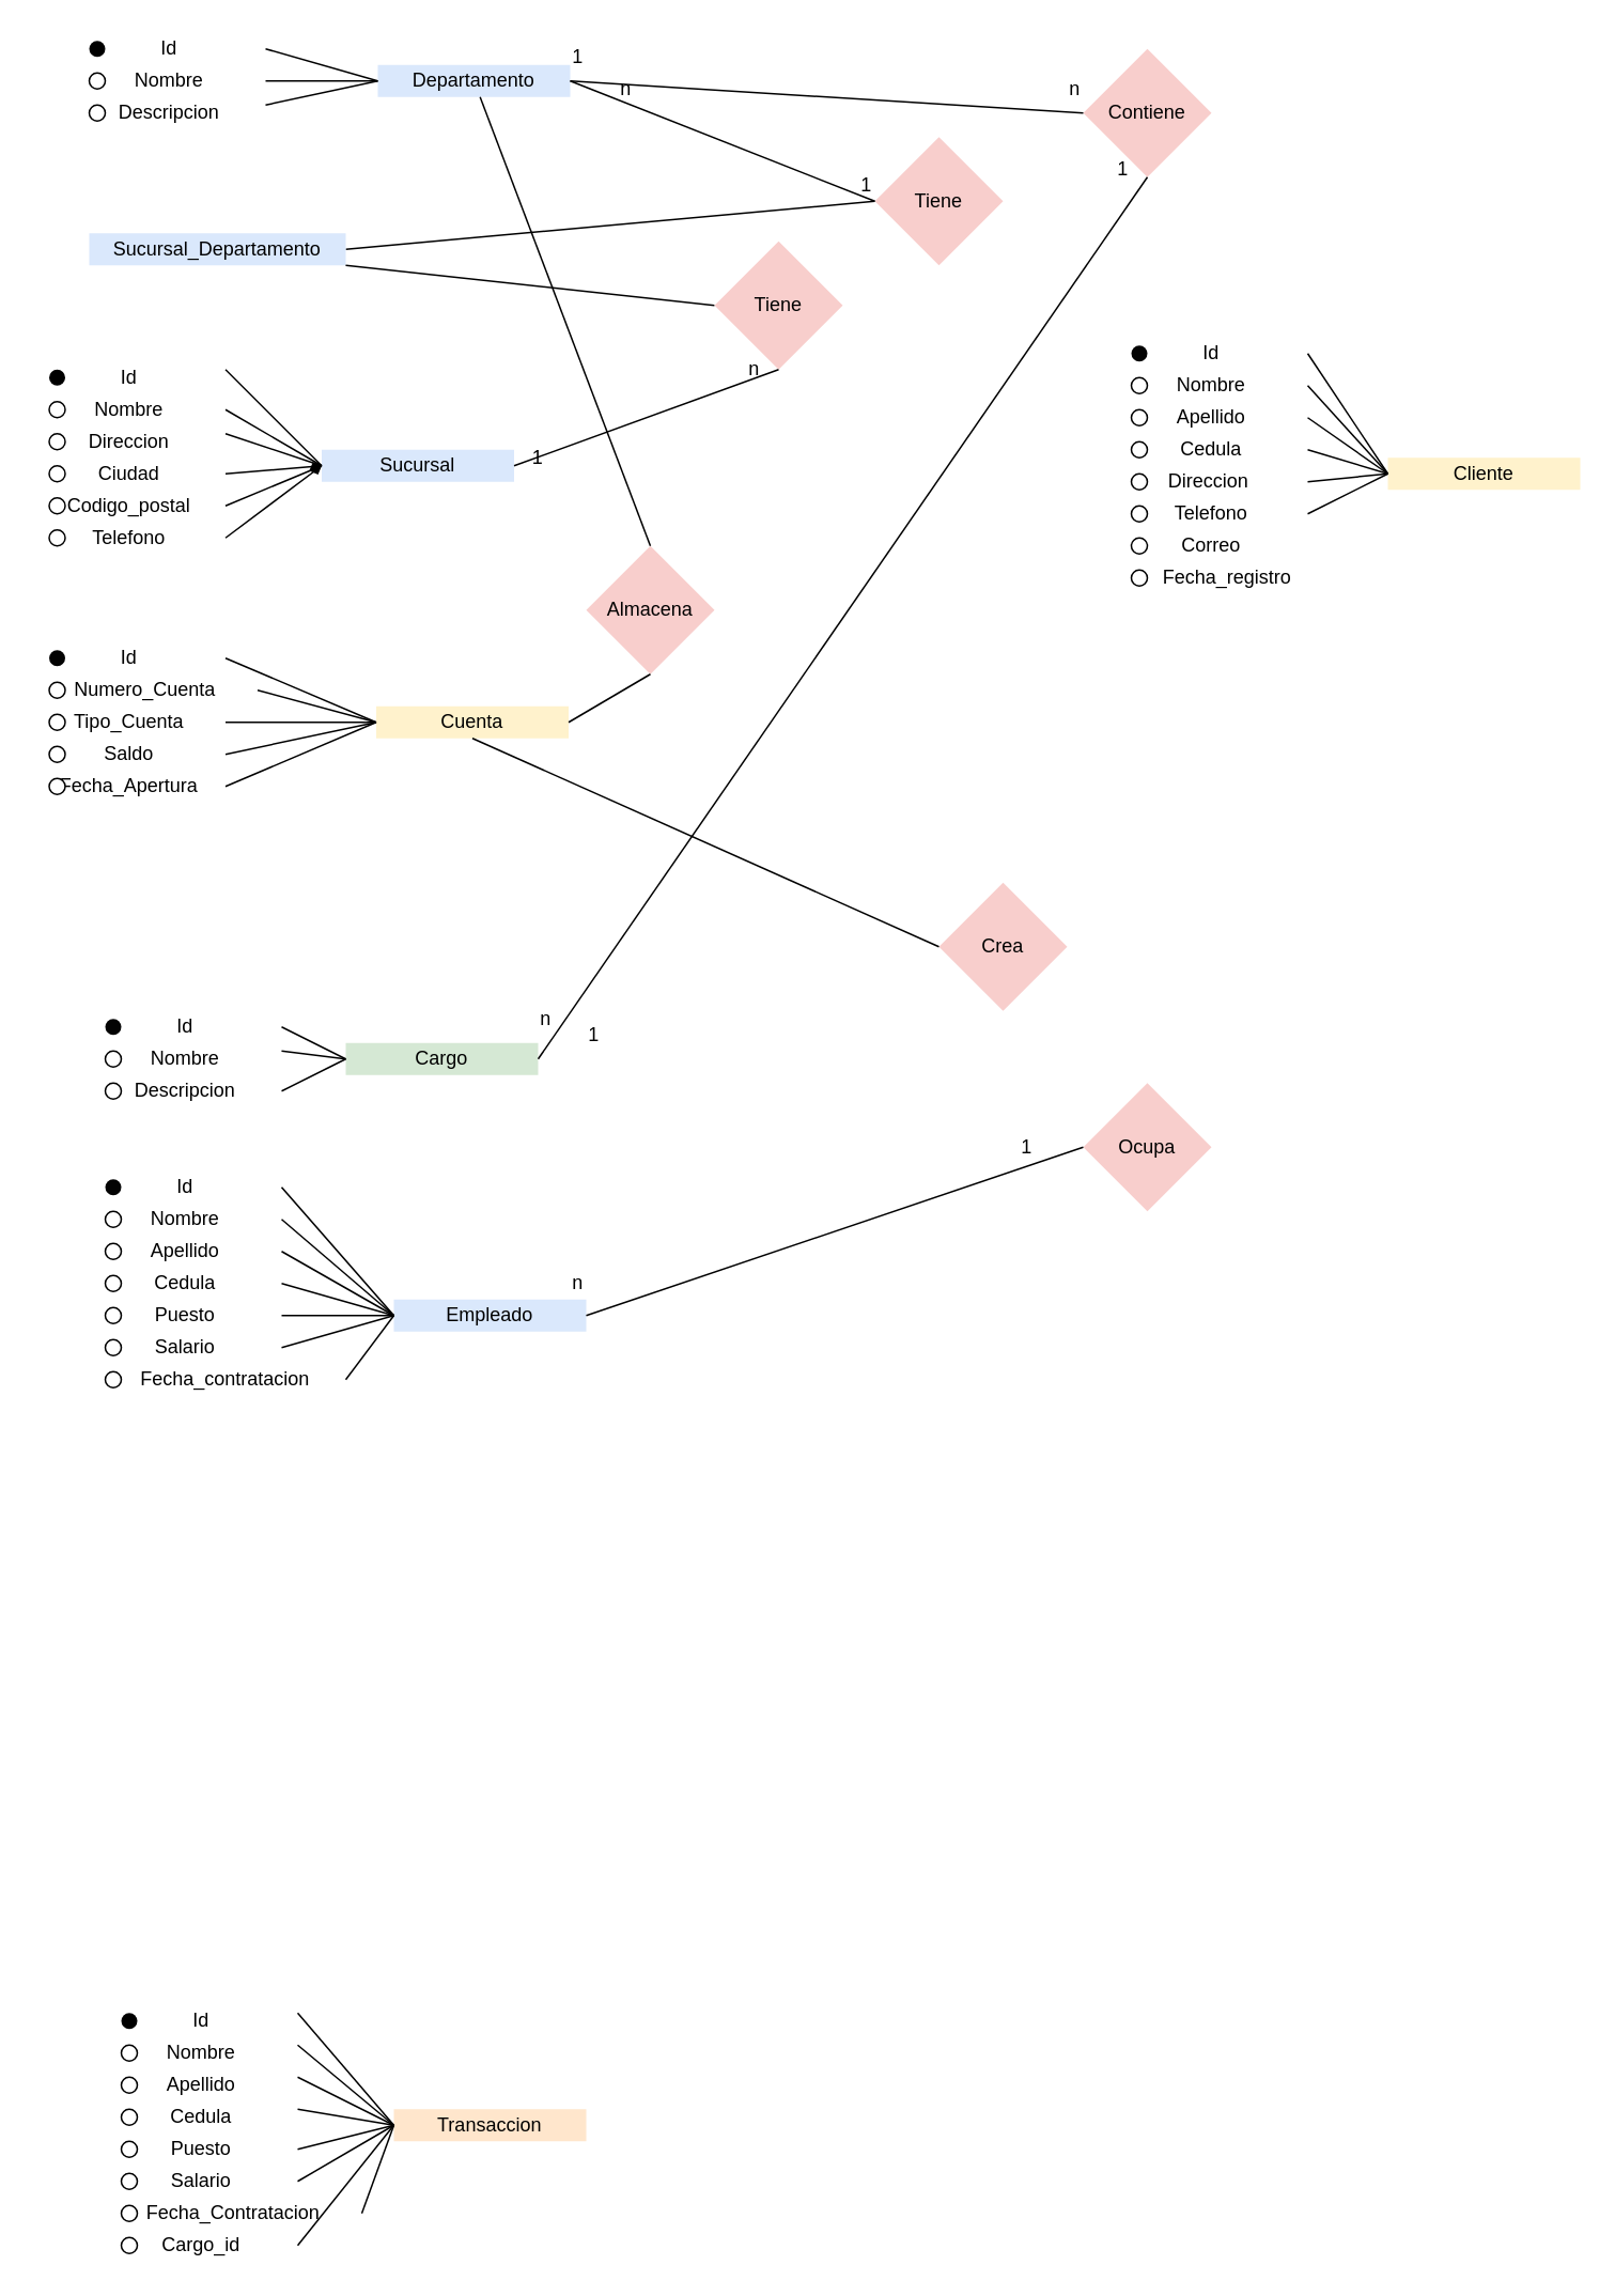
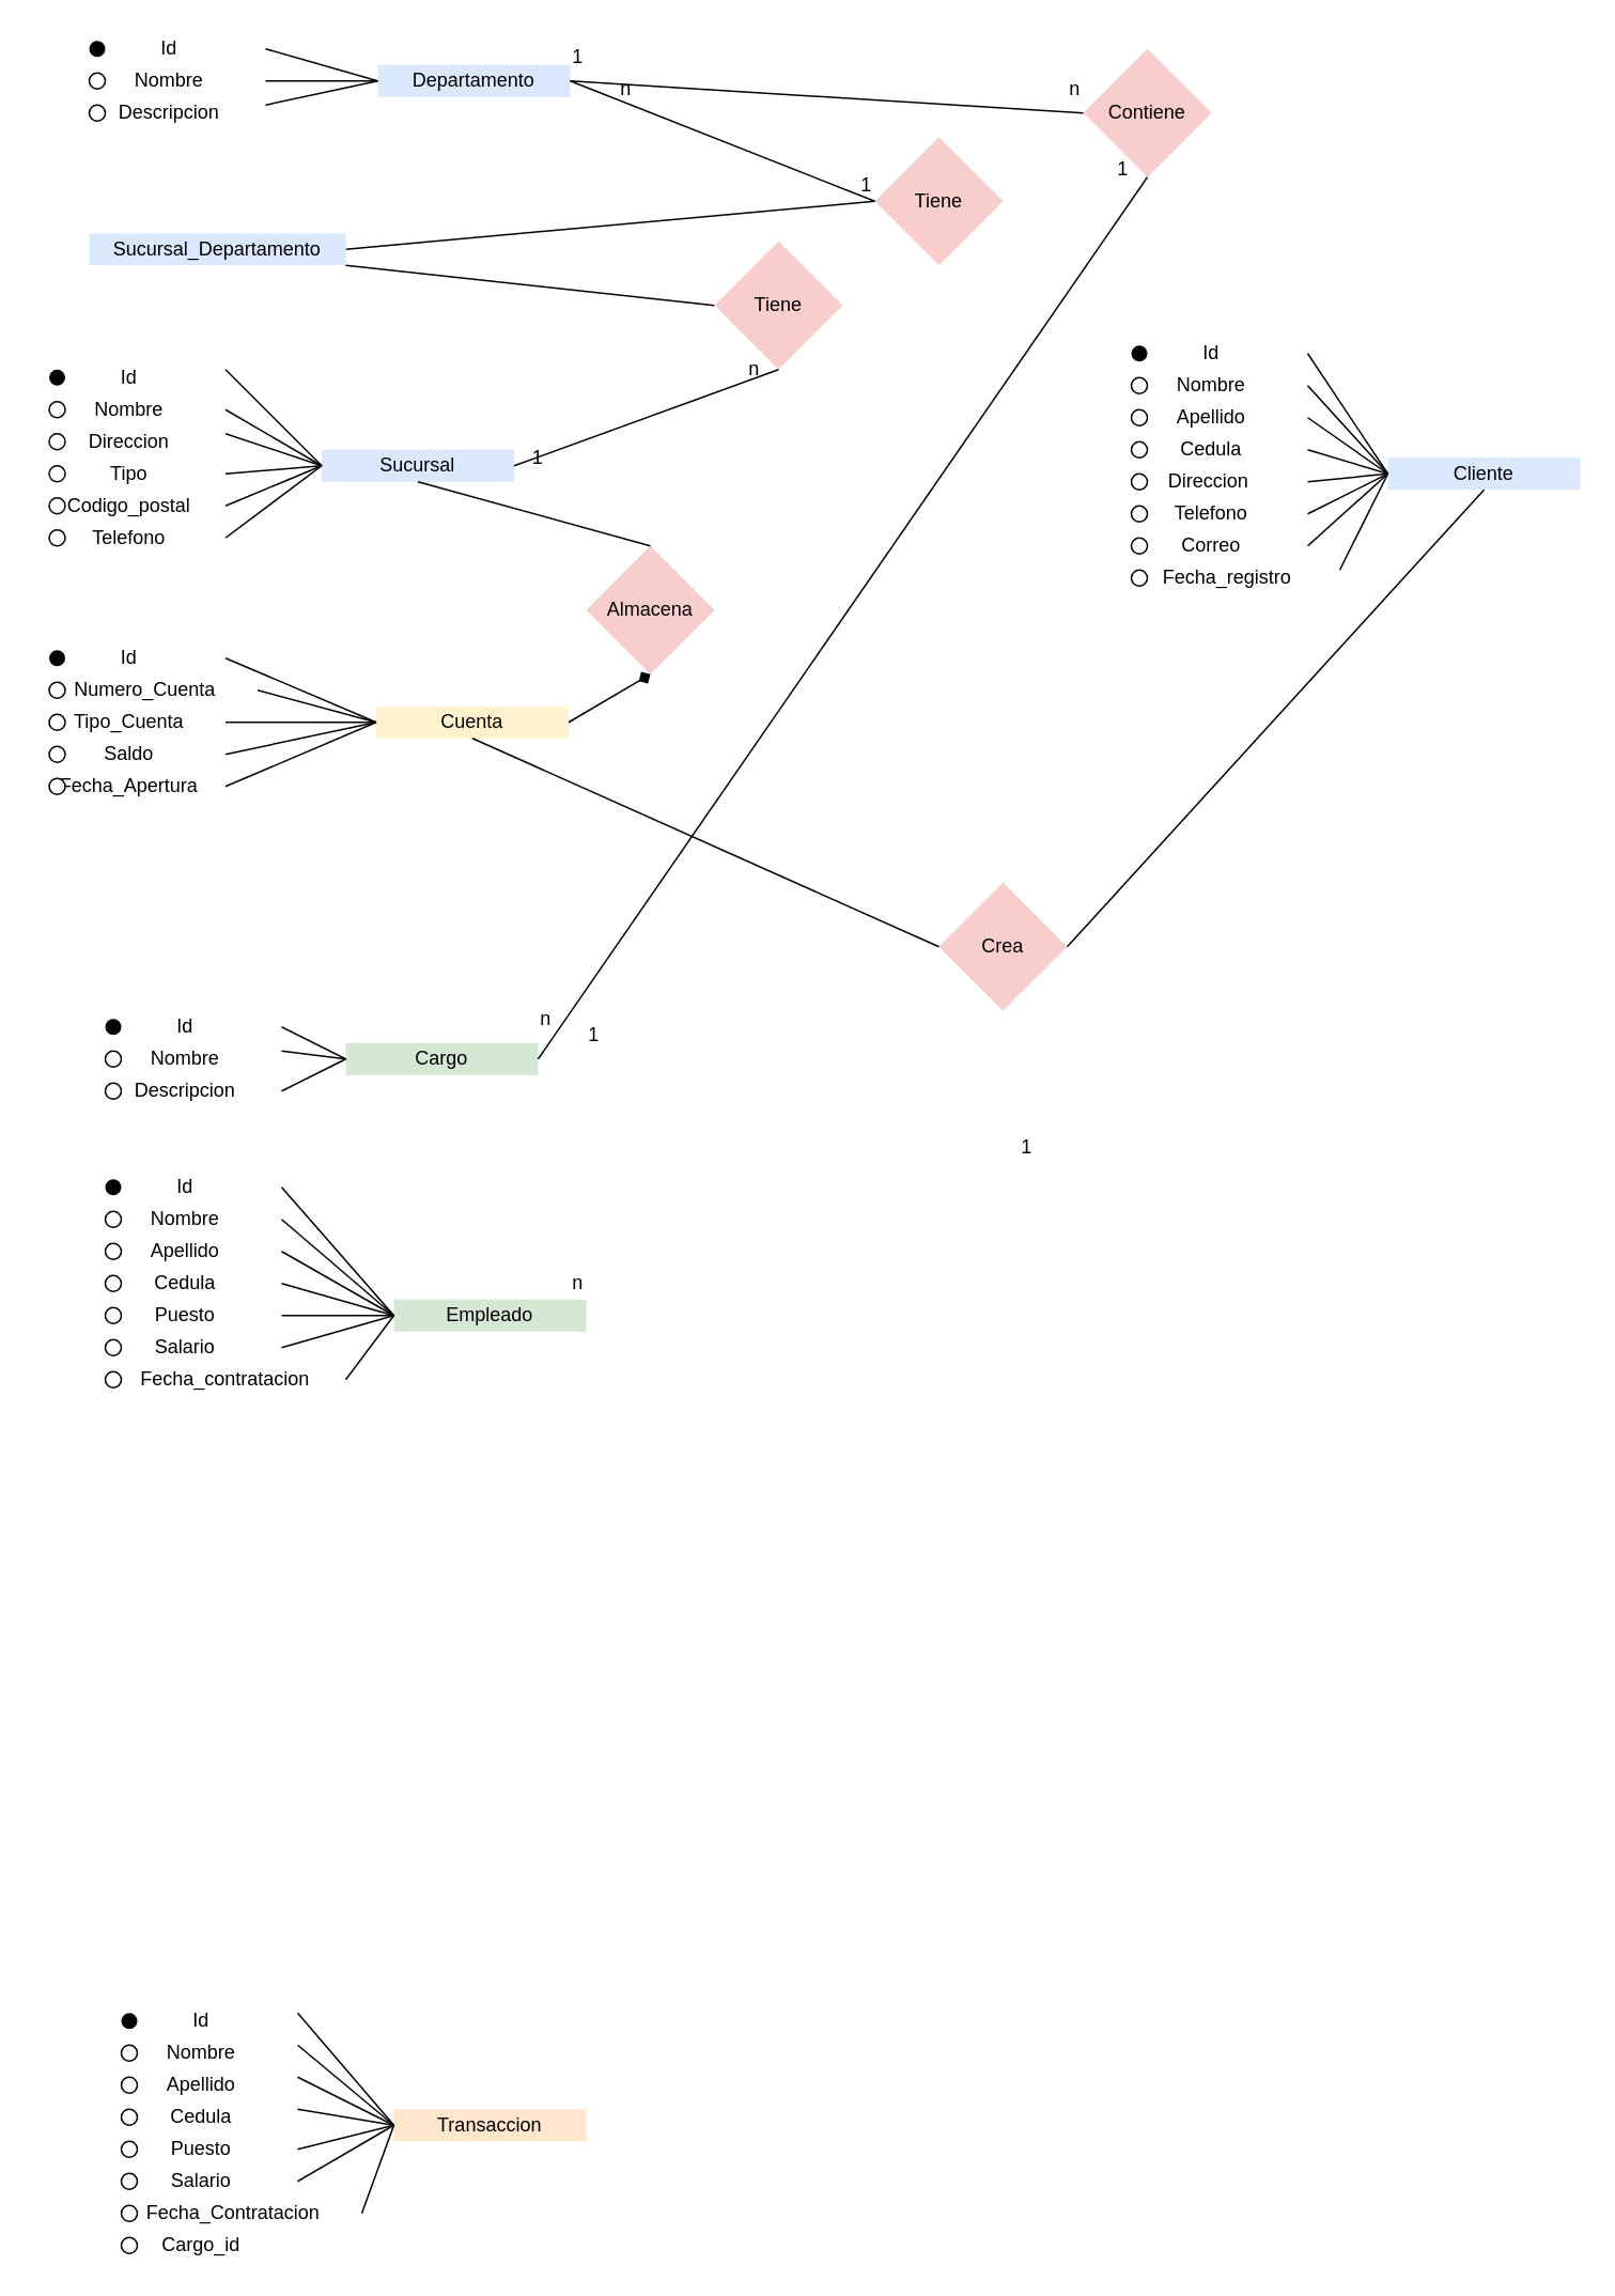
- <mxCell id="153" value="" style="endArrow=none;html=1;rounded=0;exitX=0.5;exitY=0;exitDx=0;exitDy=0;" parent="1" source="152" target="28" edge="1"><mxGeometry width="50" height="50" relative="1" as="geometry"><mxPoint x="385" y="610" as="sourcePoint" /><mxPoint x="435" y="560" as="targetPoint" /></mxGeometry></mxCell>
+ <mxCell id="153" value="" style="endArrow=none;html=1;rounded=0;exitX=0.5;exitY=0;exitDx=0;exitDy=0;entryX=0.5;entryY=1;entryDx=0;entryDy=0;" parent="1" source="152" target="8" edge="1"><mxGeometry width="50" height="50" relative="1" as="geometry"><mxPoint x="385" y="610" as="sourcePoint" /><mxPoint x="435" y="560" as="targetPoint" /></mxGeometry></mxCell>
- <mxCell id="19" value="" style="endArrow=diamond;html=1;rounded=0;entryX=0;entryY=0.5;entryDx=0;entryDy=0;exitX=1;exitY=0.5;exitDx=0;exitDy=0;" parent="1" source="6" target="8" edge="1"><mxGeometry width="50" height="50" relative="1" as="geometry"><mxPoint x="180" y="270" as="sourcePoint" /><mxPoint x="250" y="305" as="targetPoint" /></mxGeometry></mxCell>
+ <mxCell id="19" value="" style="endArrow=none;html=1;rounded=0;entryX=0;entryY=0.5;entryDx=0;entryDy=0;exitX=1;exitY=0.5;exitDx=0;exitDy=0;" parent="1" source="6" target="8" edge="1"><mxGeometry width="50" height="50" relative="1" as="geometry"><mxPoint x="180" y="270" as="sourcePoint" /><mxPoint x="250" y="305" as="targetPoint" /></mxGeometry></mxCell>
- <mxCell id="5" value="Ciudad" style="rounded=0;whiteSpace=wrap;html=1;strokeColor=none;fillColor=none;" parent="1" vertex="1"><mxGeometry x="20" y="285" width="120" height="20" as="geometry" /></mxCell>
+ <mxCell id="5" value="Tipo" style="rounded=0;whiteSpace=wrap;html=1;strokeColor=none;fillColor=none;" parent="1" vertex="1"><mxGeometry x="20" y="285" width="120" height="20" as="geometry" /></mxCell>
- <mxCell id="66" value="Cliente" style="rounded=0;whiteSpace=wrap;html=1;strokeColor=none;fillColor=#fff2cc;" parent="1" vertex="1"><mxGeometry x="865" y="285" width="120" height="20" as="geometry" /></mxCell>
+ <mxCell id="66" value="Cliente" style="rounded=0;whiteSpace=wrap;html=1;strokeColor=none;fillColor=#dae8fc;" parent="1" vertex="1"><mxGeometry x="865" y="285" width="120" height="20" as="geometry" /></mxCell>
+ <mxCell id="73" value="" style="endArrow=none;html=1;rounded=0;exitX=1;exitY=0.5;exitDx=0;exitDy=0;entryX=0;entryY=0.5;entryDx=0;entryDy=0;" parent="1" source="64" target="66" edge="1"><mxGeometry width="50" height="50" relative="1" as="geometry"><mxPoint x="875" y="280" as="sourcePoint" /><mxPoint x="955" y="340" as="targetPoint" /></mxGeometry></mxCell>
+ <mxCell id="74" value="" style="endArrow=none;html=1;rounded=0;exitX=1;exitY=0.25;exitDx=0;exitDy=0;entryX=0;entryY=0.5;entryDx=0;entryDy=0;" parent="1" source="65" target="66" edge="1"><mxGeometry width="50" height="50" relative="1" as="geometry"><mxPoint x="885" y="290" as="sourcePoint" /><mxPoint x="965" y="350" as="targetPoint" /></mxGeometry></mxCell>
- <mxCell id="154" value="" style="endArrow=none;html=1;rounded=0;entryX=0.5;entryY=1;entryDx=0;entryDy=0;exitX=1;exitY=0.5;exitDx=0;exitDy=0;" parent="1" source="81" target="152" edge="1"><mxGeometry width="50" height="50" relative="1" as="geometry"><mxPoint x="315" y="530" as="sourcePoint" /><mxPoint x="365" y="480" as="targetPoint" /></mxGeometry></mxCell>
+ <mxCell id="154" value="" style="endArrow=diamond;html=1;rounded=0;entryX=0.5;entryY=1;entryDx=0;entryDy=0;exitX=1;exitY=0.5;exitDx=0;exitDy=0;" parent="1" source="81" target="152" edge="1"><mxGeometry width="50" height="50" relative="1" as="geometry"><mxPoint x="315" y="530" as="sourcePoint" /><mxPoint x="365" y="480" as="targetPoint" /></mxGeometry></mxCell>
+ <mxCell id="156" value="" style="endArrow=none;html=1;rounded=0;entryX=0.5;entryY=1;entryDx=0;entryDy=0;exitX=1;exitY=0.5;exitDx=0;exitDy=0;" edge="1" parent="1" source="155" target="66"><mxGeometry width="50" height="50" relative="1" as="geometry"><mxPoint x="625" y="610" as="sourcePoint" /><mxPoint x="675" y="560" as="targetPoint" /></mxGeometry></mxCell>
- <mxCell id="97" value="Ocupa" style="rhombus;whiteSpace=wrap;html=1;fillColor=#f8cecc;strokeColor=none;" parent="1" vertex="1"><mxGeometry x="675" y="675" width="80" height="80" as="geometry" /></mxCell>
- <mxCell id="98" value="" style="endArrow=none;html=1;rounded=0;entryX=0;entryY=0.5;entryDx=0;entryDy=0;exitX=1;exitY=0.5;exitDx=0;exitDy=0;" parent="1" source="49" target="97" edge="1"><mxGeometry width="50" height="50" relative="1" as="geometry"><mxPoint x="425" y="700" as="sourcePoint" /><mxPoint x="645" y="630" as="targetPoint" /></mxGeometry></mxCell>
- <mxCell id="49" value="Empleado" style="rounded=0;whiteSpace=wrap;html=1;strokeColor=none;fillColor=#dae8fc;" parent="1" vertex="1"><mxGeometry x="245" y="810" width="120" height="20" as="geometry" /></mxCell>
+ <mxCell id="49" value="Empleado" style="rounded=0;whiteSpace=wrap;html=1;strokeColor=none;fillColor=#d5e8d4;" parent="1" vertex="1"><mxGeometry x="245" y="810" width="120" height="20" as="geometry" /></mxCell>
- <mxCell id="151" value="" style="endArrow=none;html=1;rounded=0;exitX=1;exitY=0.5;exitDx=0;exitDy=0;entryX=0;entryY=0.5;entryDx=0;entryDy=0;" parent="1" source="134" target="135" edge="1"><mxGeometry width="50" height="50" relative="1" as="geometry"><mxPoint x="325" y="1390" as="sourcePoint" /><mxPoint x="255" y="1345" as="targetPoint" /></mxGeometry></mxCell>
